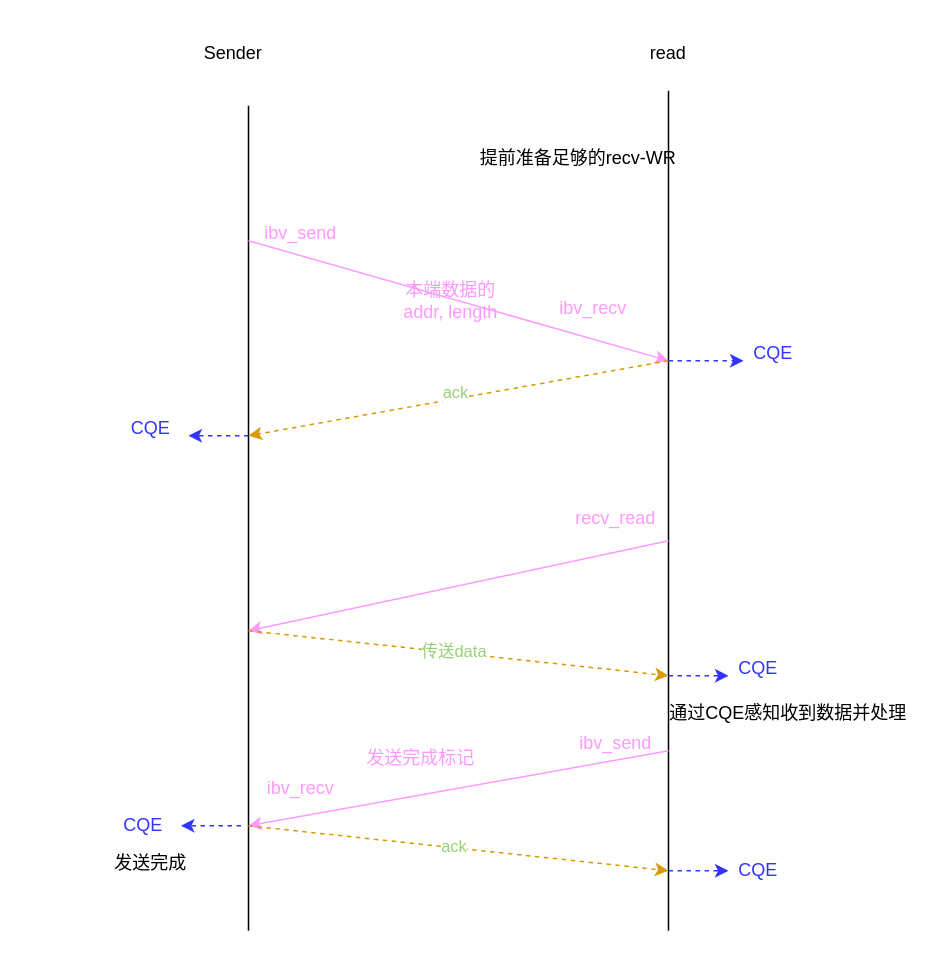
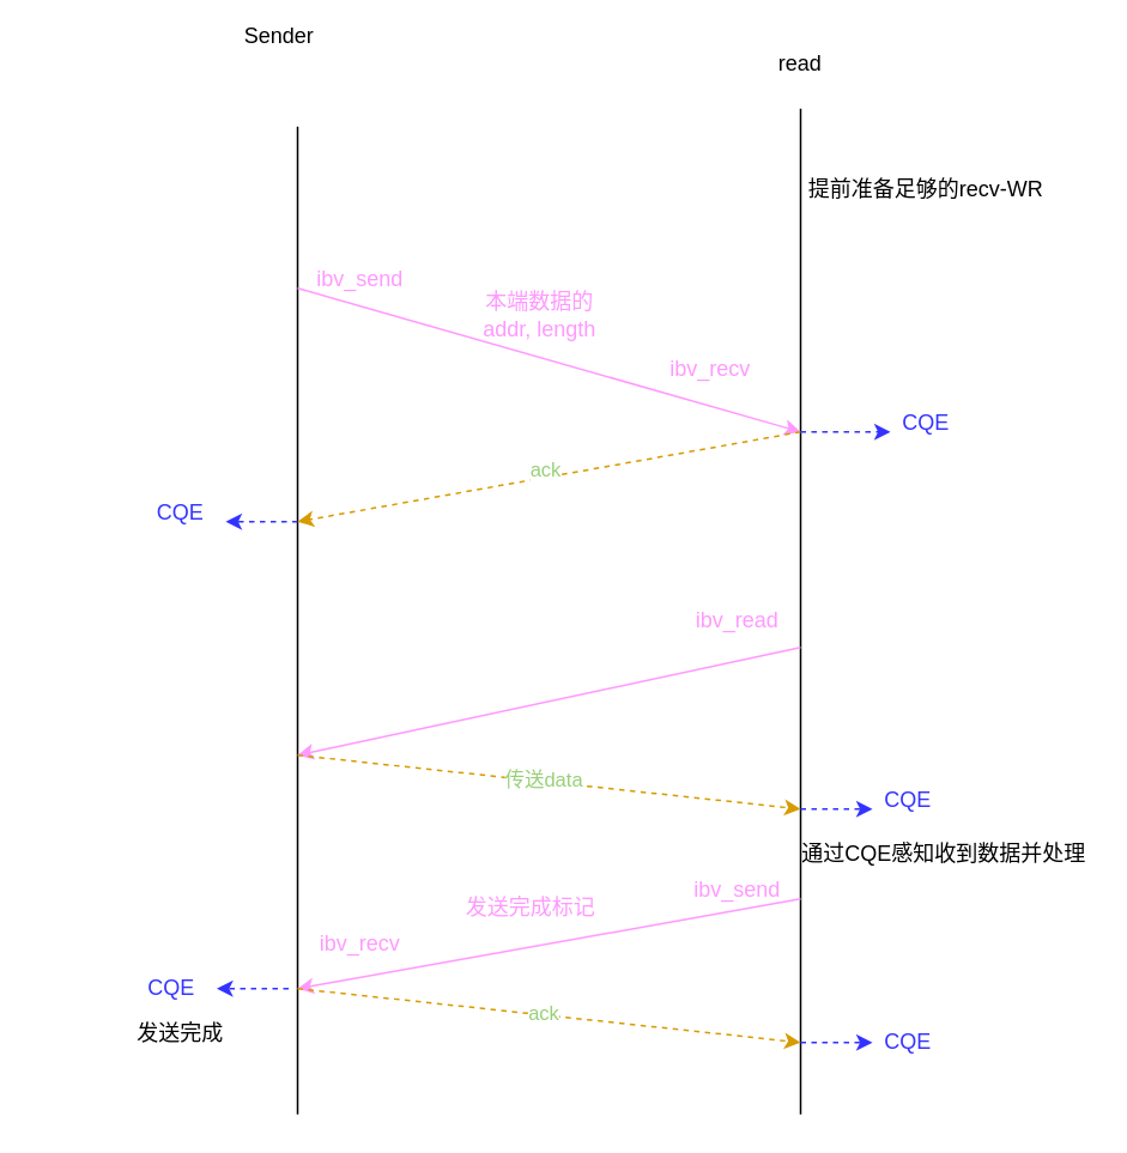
- <mxCell id="4" value="Sender" style="text;html=1;align=center;verticalAlign=middle;whiteSpace=wrap;rounded=0;" vertex="1" parent="1"><mxGeometry x="125" y="20" width="60" height="30" as="geometry" /></mxCell>
+ <mxCell id="4" value="Sender" style="text;html=1;align=center;verticalAlign=middle;whiteSpace=wrap;rounded=0;" vertex="1" parent="1"><mxGeometry x="125" y="5" width="60" height="30" as="geometry" /></mxCell>
- <mxCell id="6" value="提前准备足够的recv-WR" style="text;html=1;align=center;verticalAlign=middle;whiteSpace=wrap;rounded=0;" vertex="1" parent="1"><mxGeometry x="305" y="90" width="160" height="30" as="geometry" /></mxCell>
+ <mxCell id="6" value="提前准备足够的recv-WR" style="text;html=1;align=center;verticalAlign=middle;whiteSpace=wrap;rounded=0;" vertex="1" parent="1"><mxGeometry x="435" y="90" width="160" height="30" as="geometry" /></mxCell>
- <mxCell id="9" value="&lt;font color=&quot;#ff99ff&quot;&gt;本端数据的addr, length&lt;/font&gt;" style="text;html=1;align=center;verticalAlign=middle;whiteSpace=wrap;rounded=0;" vertex="1" parent="1"><mxGeometry x="260" y="185" width="80" height="30" as="geometry" /></mxCell>
+ <mxCell id="9" value="&lt;font color=&quot;#ff99ff&quot;&gt;本端数据的addr, length&lt;/font&gt;" style="text;html=1;align=center;verticalAlign=middle;whiteSpace=wrap;rounded=0;" vertex="1" parent="1"><mxGeometry x="260" y="160" width="80" height="30" as="geometry" /></mxCell>
- <mxCell id="18" value="&lt;font style=&quot;color: rgb(255, 153, 255);&quot;&gt;recv_read&lt;/font&gt;" style="text;html=1;align=center;verticalAlign=middle;whiteSpace=wrap;rounded=0;" vertex="1" parent="1"><mxGeometry x="355" y="330" width="110" height="30" as="geometry" /></mxCell>
+ <mxCell id="18" value="&lt;font style=&quot;color: rgb(255, 153, 255);&quot;&gt;ibv_read&lt;/font&gt;" style="text;html=1;align=center;verticalAlign=middle;whiteSpace=wrap;rounded=0;" vertex="1" parent="1"><mxGeometry x="355" y="330" width="110" height="30" as="geometry" /></mxCell>
- <mxCell id="32" value="&lt;font color=&quot;#ff99ff&quot;&gt;发送完成标记&lt;/font&gt;" style="text;html=1;align=center;verticalAlign=middle;whiteSpace=wrap;rounded=0;" vertex="1" parent="1"><mxGeometry x="240" y="490" width="80" height="30" as="geometry" /></mxCell>
+ <mxCell id="32" value="&lt;font color=&quot;#ff99ff&quot;&gt;发送完成标记&lt;/font&gt;" style="text;html=1;align=center;verticalAlign=middle;whiteSpace=wrap;rounded=0;" vertex="1" parent="1"><mxGeometry x="255" y="490" width="80" height="30" as="geometry" /></mxCell>
